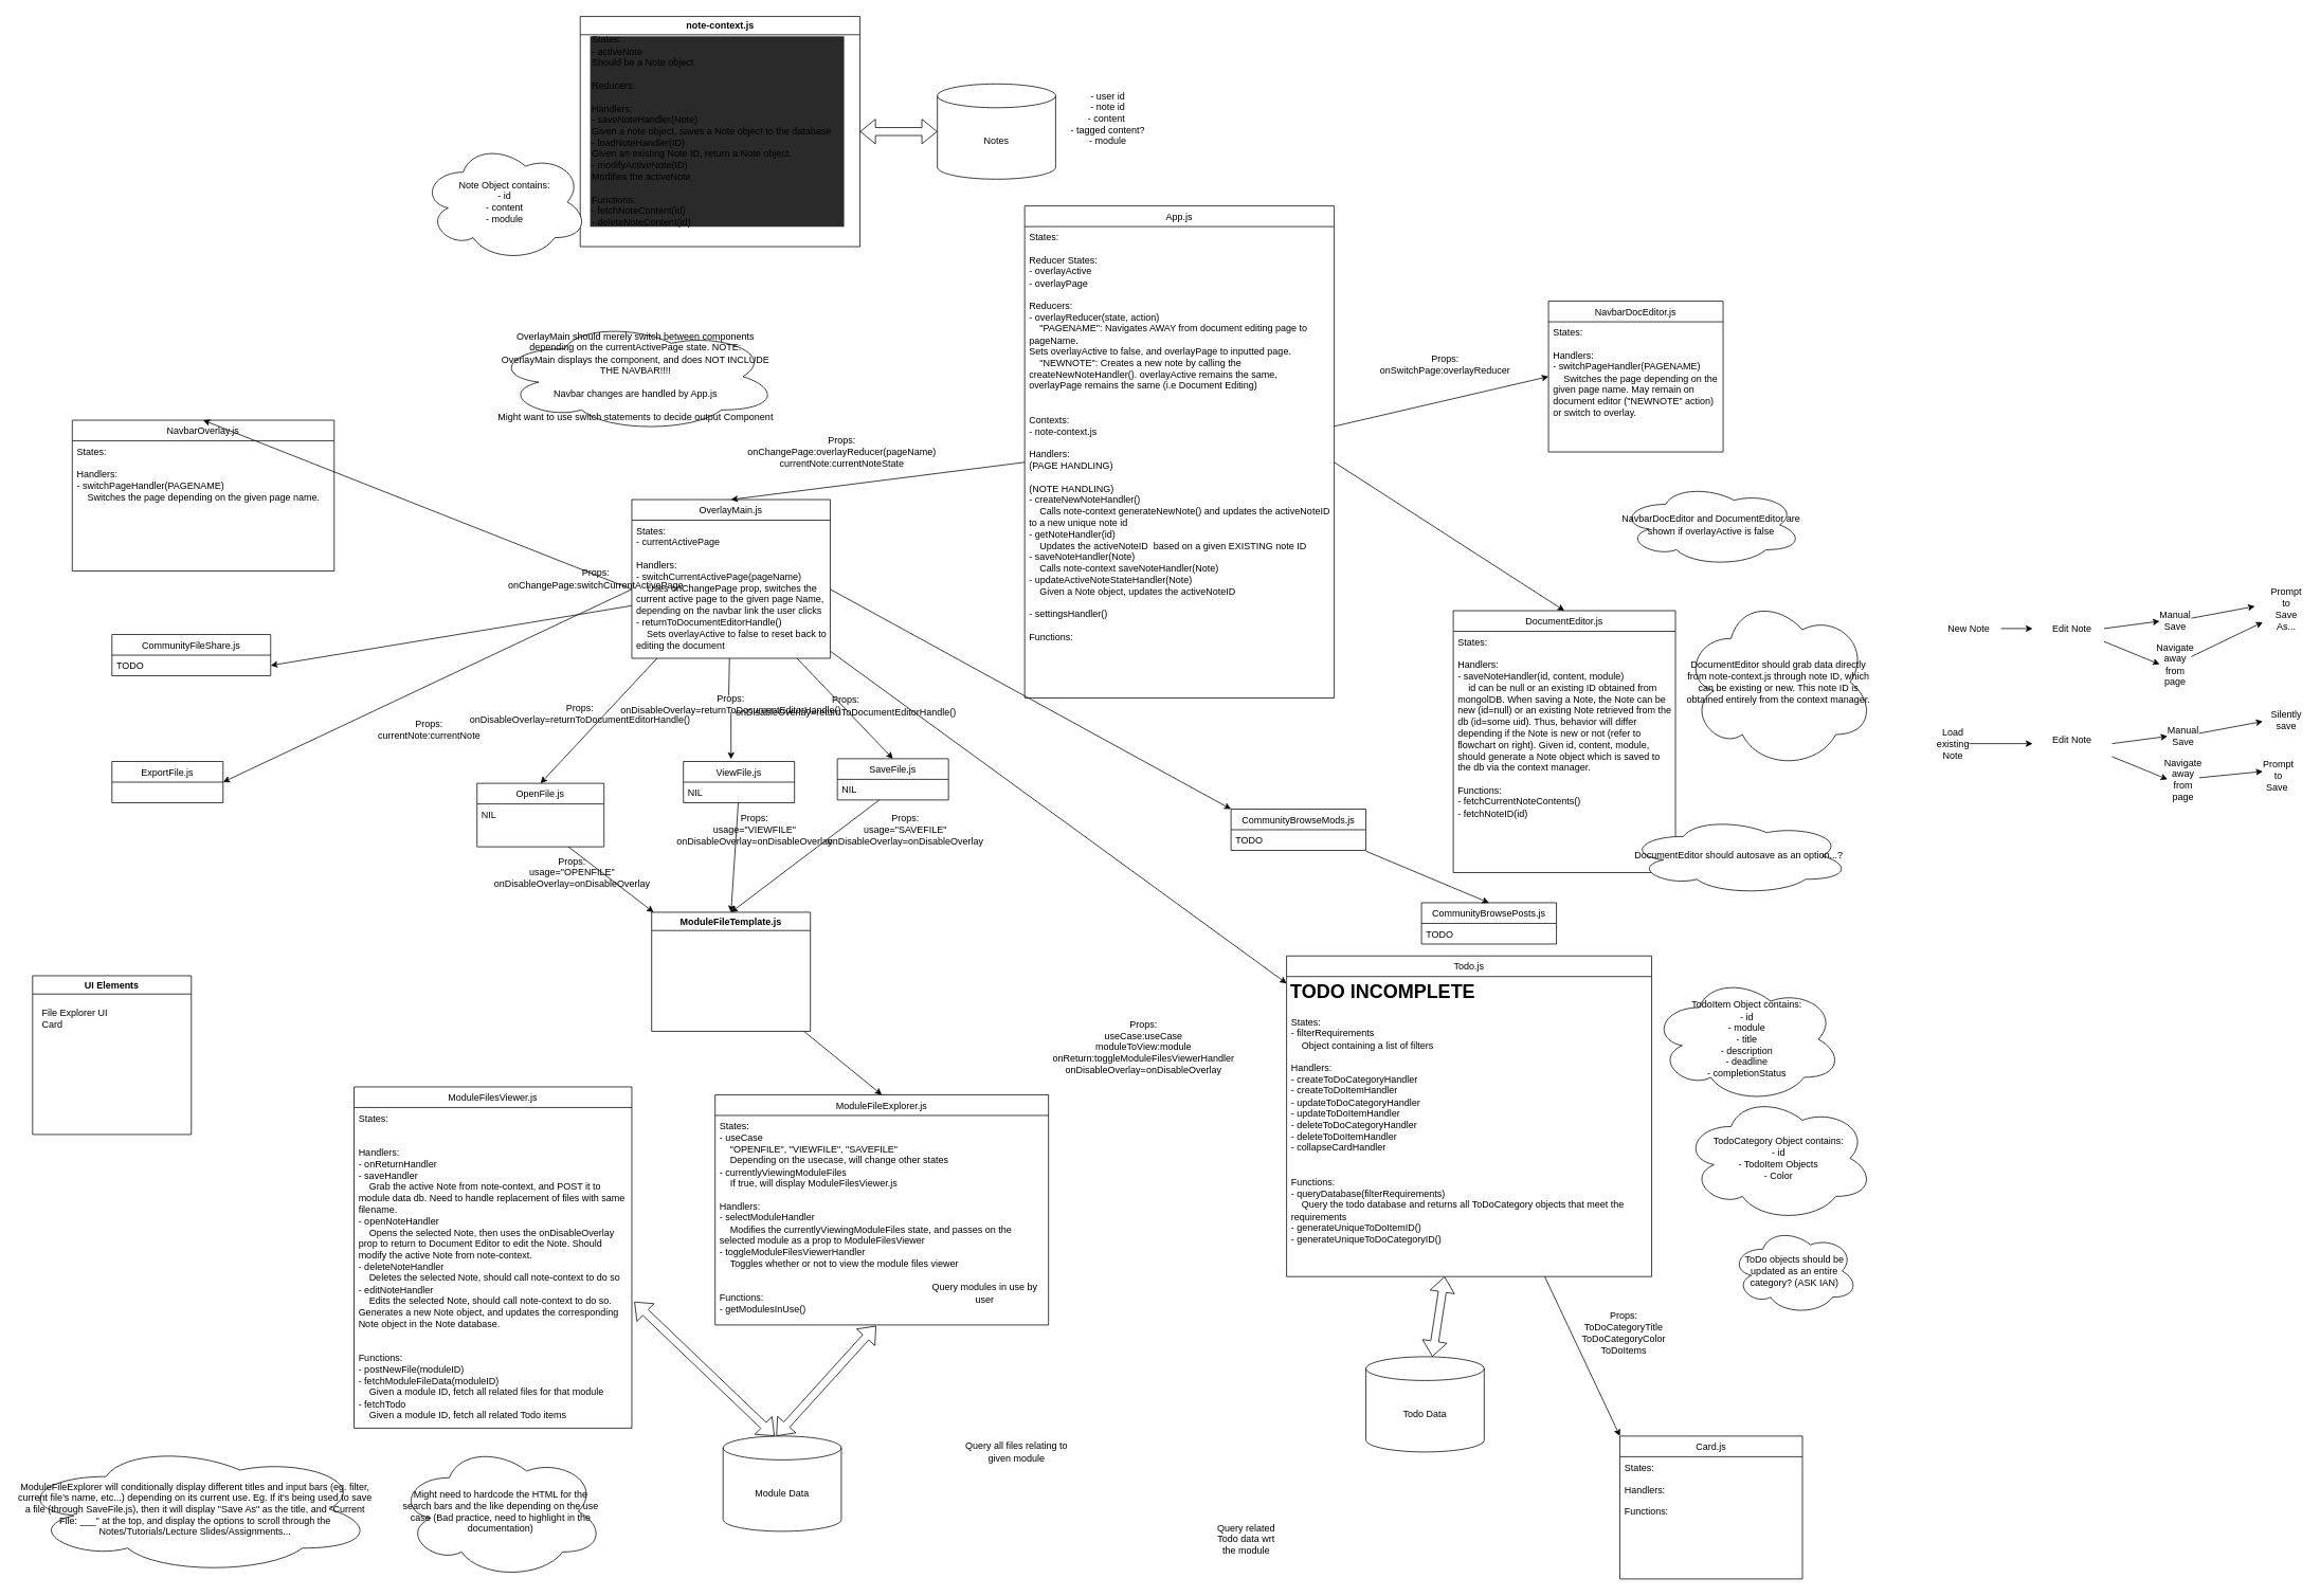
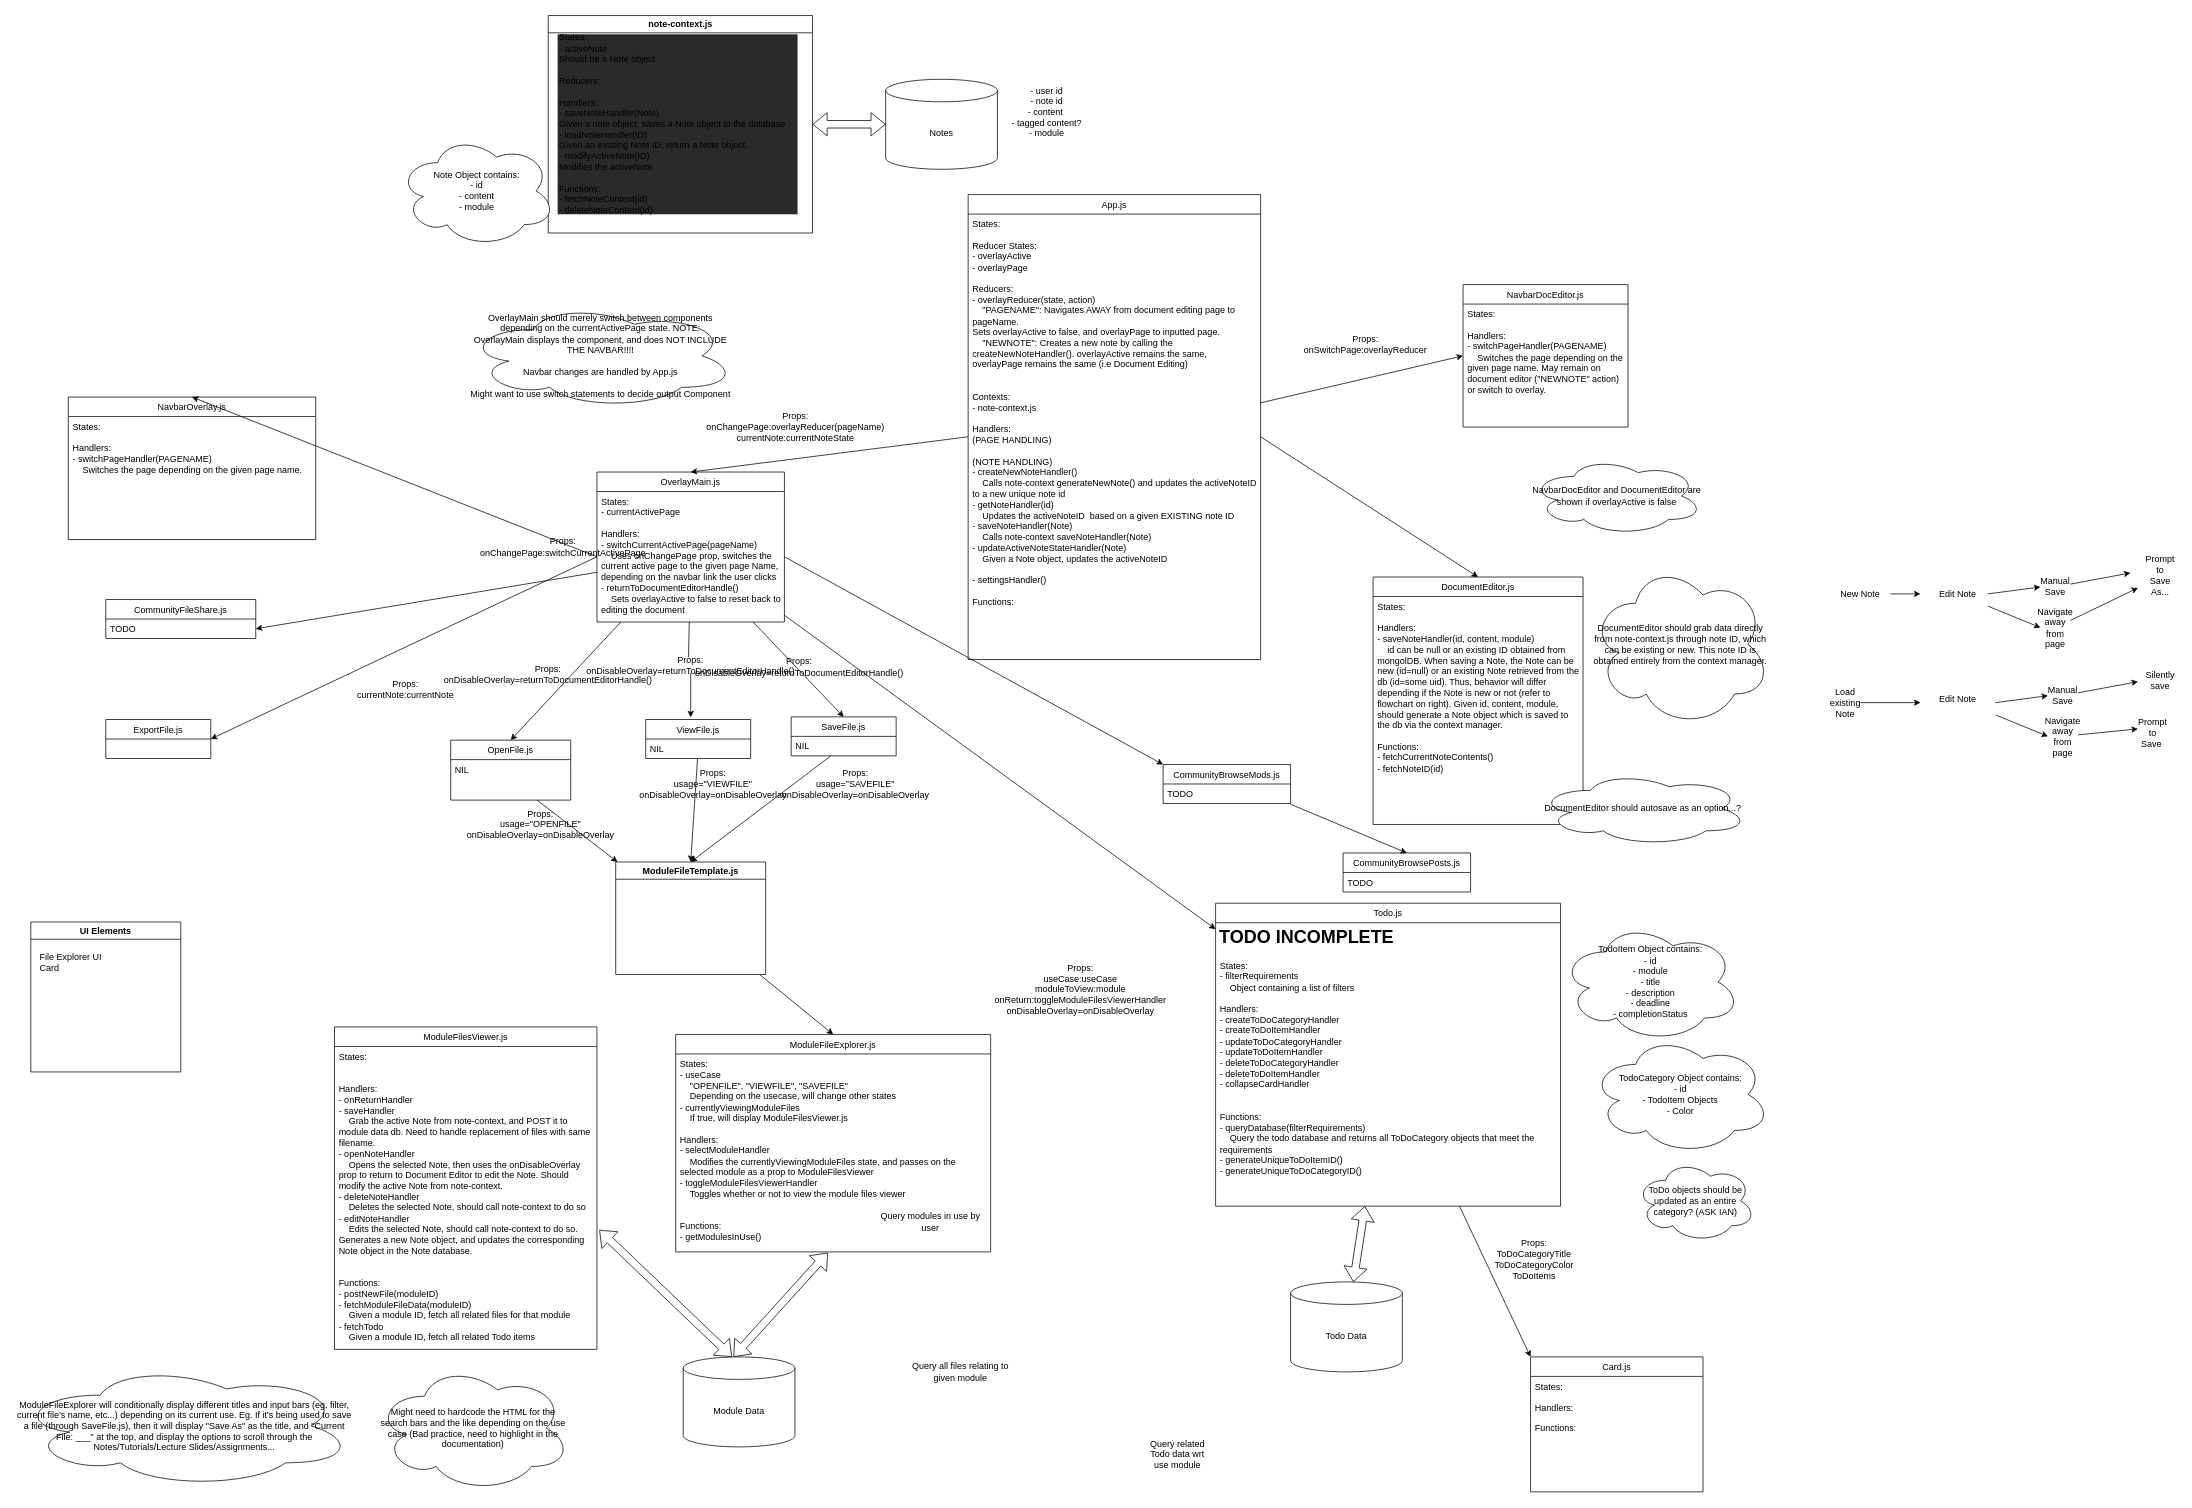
- <mxCell id="75" value="Query related Todo data wrt the module" style="text;html=1;strokeColor=none;fillColor=none;align=center;verticalAlign=middle;whiteSpace=wrap;rounded=0;" parent="1" vertex="1"><mxGeometry x="1532" y="1929" width="75" height="20" as="geometry" /></mxCell>
+ <mxCell id="75" value="Query related Todo data wrt use module" style="text;html=1;strokeColor=none;fillColor=none;align=center;verticalAlign=middle;whiteSpace=wrap;rounded=0;" parent="1" vertex="1"><mxGeometry x="1532" y="1929" width="75" height="20" as="geometry" /></mxCell>
